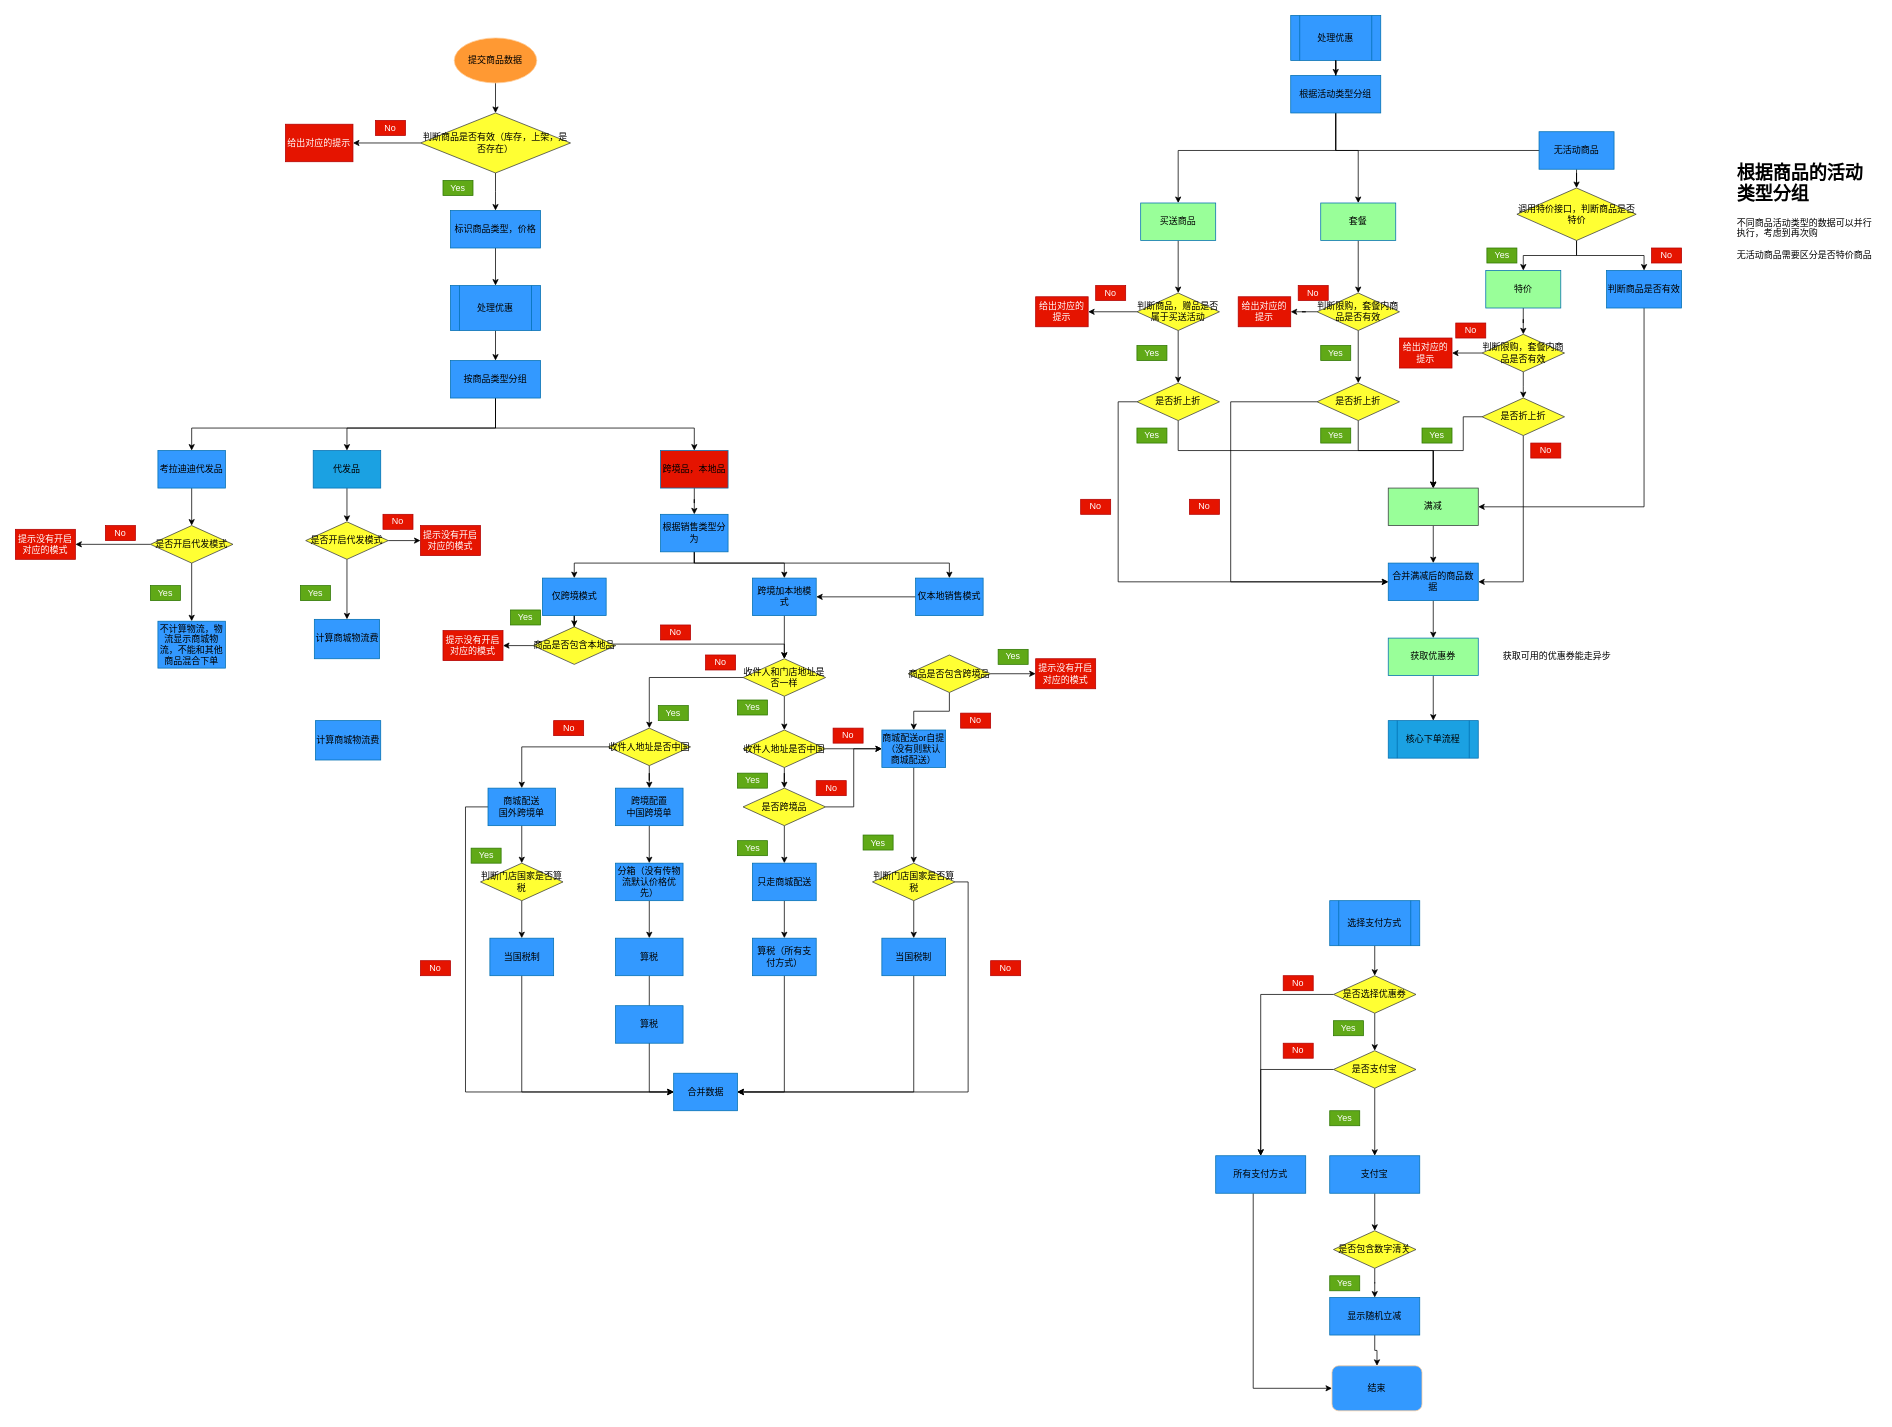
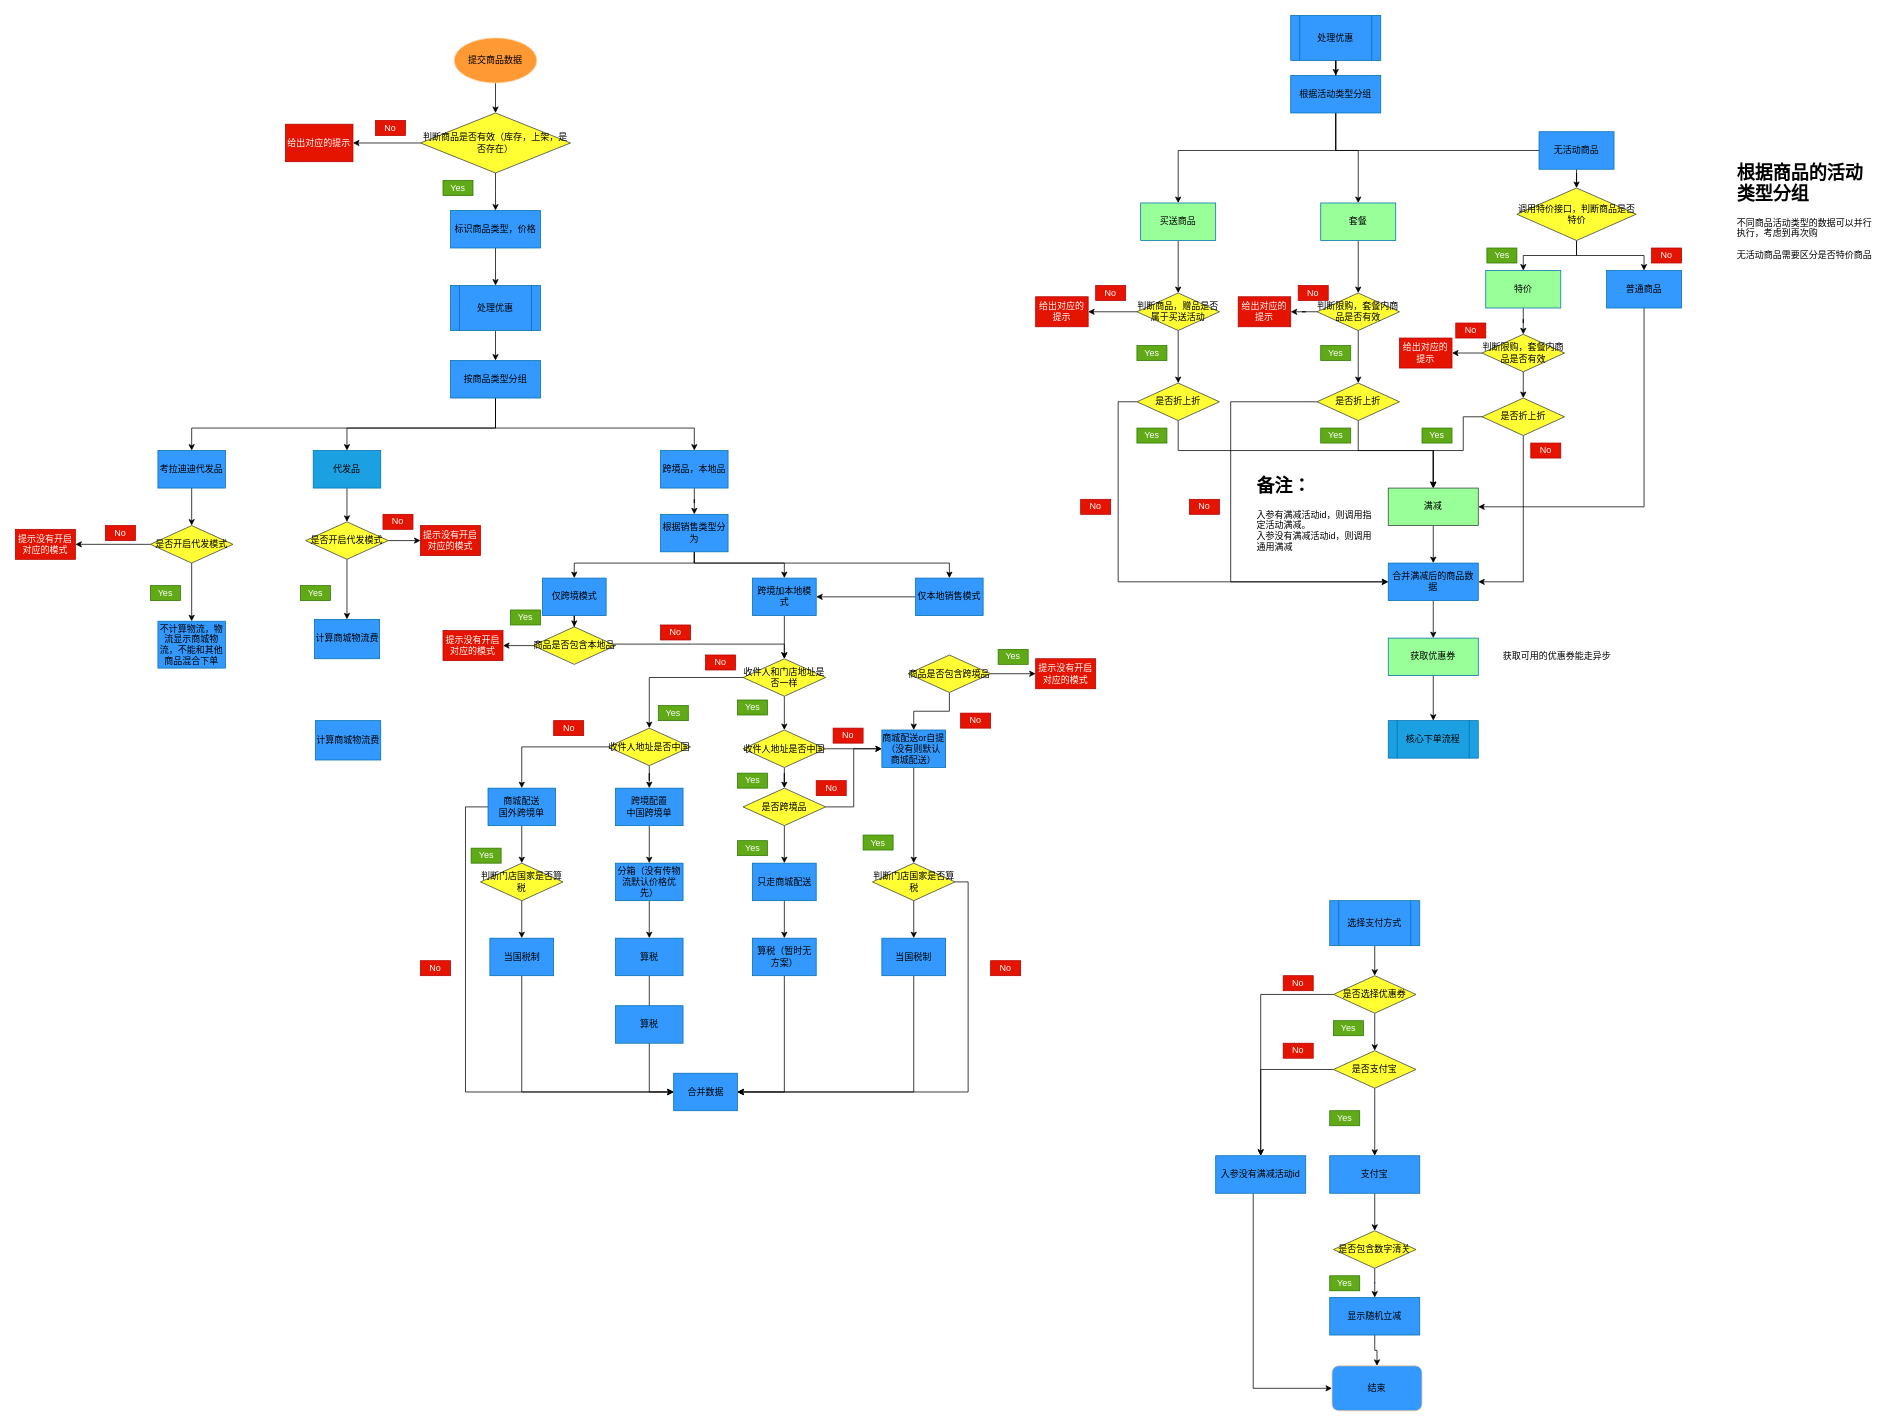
- <mxCell id="22" value="&lt;font color=&quot;#000000&quot;&gt;判断商品是否有效&lt;/font&gt;" style="rounded=0;whiteSpace=wrap;html=1;strokeColor=#006EAF;fontColor=#ffffff;fillColor=#3399FF;" vertex="1" parent="1"><mxGeometry x="2141" y="360" width="100" height="50" as="geometry" /></mxCell>
+ <mxCell id="22" value="&lt;font color=&quot;#000000&quot;&gt;普通商品&lt;/font&gt;" style="rounded=0;whiteSpace=wrap;html=1;strokeColor=#006EAF;fontColor=#ffffff;fillColor=#3399FF;" vertex="1" parent="1"><mxGeometry x="2141" y="360" width="100" height="50" as="geometry" /></mxCell>
- <mxCell id="103" value="&lt;font color=&quot;#000000&quot;&gt;跨境品，本地品&lt;/font&gt;" style="rounded=0;whiteSpace=wrap;html=1;strokeColor=#006EAF;fontColor=#ffffff;fillColor=#e51400;" vertex="1" parent="1"><mxGeometry x="880" y="600" width="90" height="50" as="geometry" /></mxCell>
+ <mxCell id="103" value="&lt;font color=&quot;#000000&quot;&gt;跨境品，本地品&lt;/font&gt;" style="rounded=0;whiteSpace=wrap;html=1;strokeColor=#006EAF;fontColor=#ffffff;fillColor=#3399FF;" vertex="1" parent="1"><mxGeometry x="880" y="600" width="90" height="50" as="geometry" /></mxCell>
+ <mxCell id="80" value="&lt;h1&gt;备注：&lt;/h1&gt;&lt;div&gt;入参有满减活动id，则调用指定活动满减。&lt;/div&gt;&lt;div&gt;入参没有满减活动id，则调用通用满减&lt;/div&gt;" style="text;html=1;strokeColor=none;fillColor=none;spacing=5;spacingTop=-20;whiteSpace=wrap;overflow=hidden;rounded=0;" vertex="1" parent="1"><mxGeometry x="1670" y="627.5" width="170" height="142.5" as="geometry" /></mxCell>
- <mxCell id="115" value="&lt;font color=&quot;#000000&quot;&gt;算税（所有支付方式）&lt;/font&gt;" style="rounded=0;whiteSpace=wrap;html=1;strokeColor=#006EAF;fontColor=#ffffff;fillColor=#3399FF;" vertex="1" parent="1"><mxGeometry x="1002.5" y="1250" width="85" height="50" as="geometry" /></mxCell>
+ <mxCell id="115" value="&lt;font color=&quot;#000000&quot;&gt;算税（暂时无方案）&lt;/font&gt;" style="rounded=0;whiteSpace=wrap;html=1;strokeColor=#006EAF;fontColor=#ffffff;fillColor=#3399FF;" vertex="1" parent="1"><mxGeometry x="1002.5" y="1250" width="85" height="50" as="geometry" /></mxCell>
- <mxCell id="162" value="&lt;font color=&quot;#000000&quot;&gt;所有支付方式&lt;/font&gt;" style="rounded=0;whiteSpace=wrap;html=1;strokeColor=#006EAF;fontColor=#ffffff;fillColor=#3399FF;" vertex="1" parent="1"><mxGeometry x="1620" y="1540" width="120" height="50" as="geometry" /></mxCell>
+ <mxCell id="162" value="&lt;font color=&quot;#000000&quot;&gt;入参没有满减活动id&lt;/font&gt;" style="rounded=0;whiteSpace=wrap;html=1;strokeColor=#006EAF;fontColor=#ffffff;fillColor=#3399FF;" vertex="1" parent="1"><mxGeometry x="1620" y="1540" width="120" height="50" as="geometry" /></mxCell>
